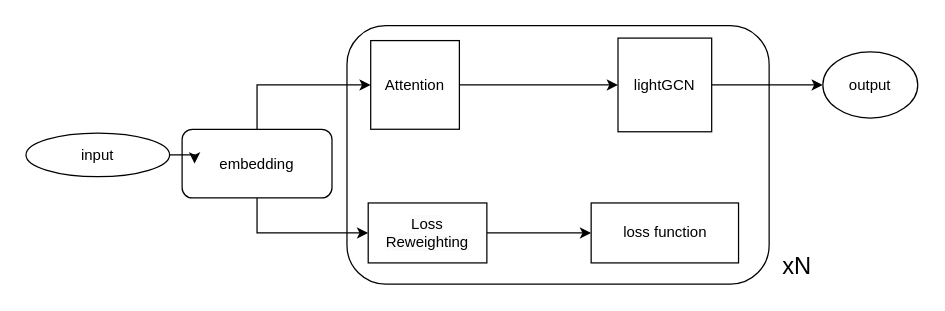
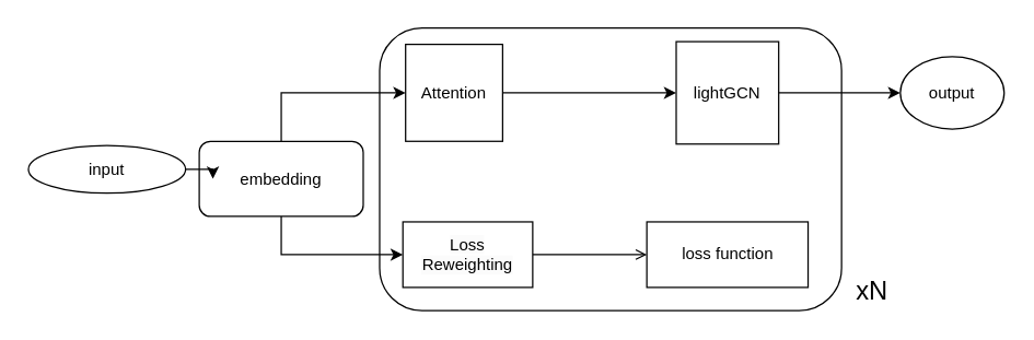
- <mxCell id="11" style="edgeStyle=orthogonalEdgeStyle;rounded=0;orthogonalLoop=1;jettySize=auto;html=1;exitX=1;exitY=0.5;exitDx=0;exitDy=0;entryX=0;entryY=0.5;entryDx=0;entryDy=0;" edge="1" parent="1" source="12" target="7"><mxGeometry relative="1" as="geometry" /></mxCell>
+ <mxCell id="11" style="edgeStyle=orthogonalEdgeStyle;rounded=0;orthogonalLoop=1;jettySize=auto;html=1;exitX=1;exitY=0.5;exitDx=0;exitDy=0;entryX=0;entryY=0.5;entryDx=0;entryDy=0;endArrow=open;" edge="1" parent="1" source="12" target="7"><mxGeometry relative="1" as="geometry" /></mxCell>
